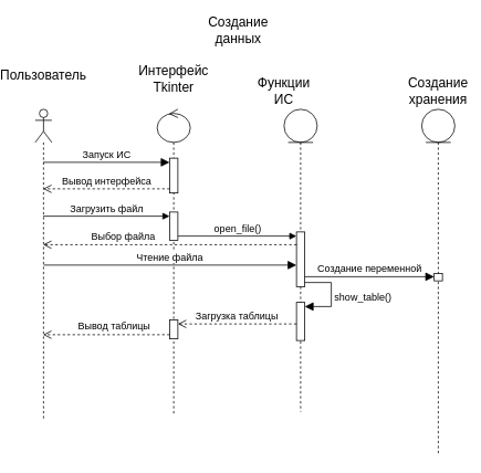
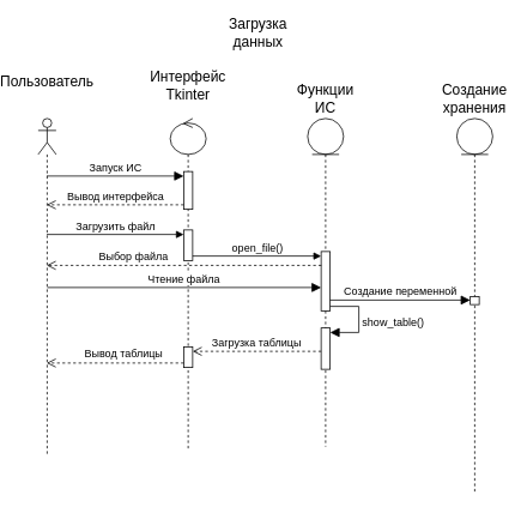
- <mxCell id="2" value="Создание данных" style="text;html=1;align=center;verticalAlign=middle;whiteSpace=wrap;rounded=0;fontSize=16;" parent="1" vertex="1"><mxGeometry x="255" y="20" width="60" height="30" as="geometry" /></mxCell>
+ <mxCell id="2" value="Загрузка данных" style="text;html=1;align=center;verticalAlign=middle;whiteSpace=wrap;rounded=0;fontSize=16;" parent="1" vertex="1"><mxGeometry x="255" y="20" width="60" height="30" as="geometry" /></mxCell>
- <mxCell id="20" value="Функции ИС" style="text;html=1;align=center;verticalAlign=middle;whiteSpace=wrap;rounded=0;fontSize=16;" parent="1" vertex="1"><mxGeometry x="310" y="94" width="60" height="30" as="geometry" /></mxCell>
+ <mxCell id="20" value="Функции ИС" style="text;html=1;align=center;verticalAlign=middle;whiteSpace=wrap;rounded=0;fontSize=16;" parent="1" vertex="1"><mxGeometry x="330" y="94" width="60" height="30" as="geometry" /></mxCell>
